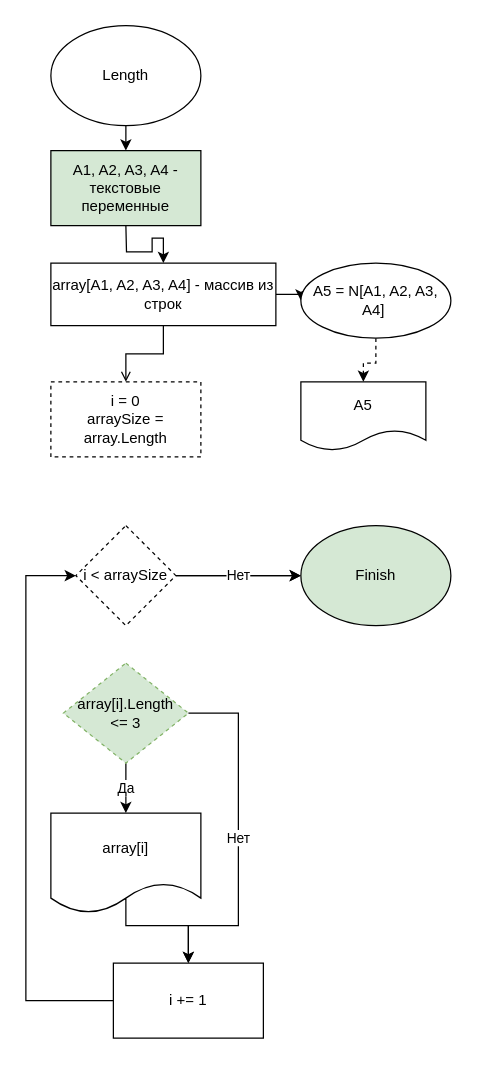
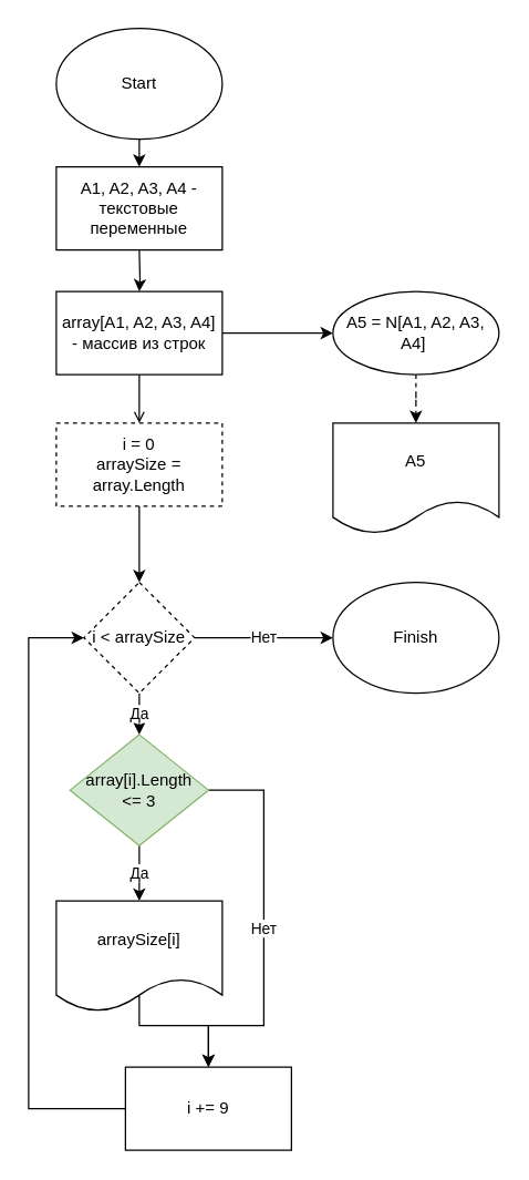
- <mxCell id="8" value="Length" style="ellipse;whiteSpace=wrap;html=1;" parent="1" vertex="1"><mxGeometry x="40" y="20" width="120" height="80" as="geometry" /></mxCell>
+ <mxCell id="8" value="Start" style="ellipse;whiteSpace=wrap;html=1;" parent="1" vertex="1"><mxGeometry x="40" y="20" width="120" height="80" as="geometry" /></mxCell>
- <mxCell id="3" value="A1, A2, A3, A4 - текстовые переменные" style="rounded=0;whiteSpace=wrap;html=1;fillColor=#d5e8d4;" parent="1" vertex="1"><mxGeometry x="40" y="120" width="120" height="60" as="geometry" /></mxCell>
+ <mxCell id="3" value="A1, A2, A3, A4 - текстовые переменные" style="rounded=0;whiteSpace=wrap;html=1;" parent="1" vertex="1"><mxGeometry x="40" y="120" width="120" height="60" as="geometry" /></mxCell>
- <mxCell id="7" value="array[A1, A2, A3, A4] - массив из строк" style="rounded=0;whiteSpace=wrap;html=1;" parent="1" vertex="1"><mxGeometry x="40" y="210" width="180" height="50" as="geometry" /></mxCell>
+ <mxCell id="7" value="array[A1, A2, A3, A4] - массив из строк" style="rounded=0;whiteSpace=wrap;html=1;" parent="1" vertex="1"><mxGeometry x="40" y="210" width="120" height="60" as="geometry" /></mxCell>
- <mxCell id="21" value="A5" style="shape=document;whiteSpace=wrap;html=1;boundedLbl=1;" vertex="1" parent="1"><mxGeometry x="240" y="305" width="100" height="55" as="geometry" /></mxCell>
+ <mxCell id="21" value="A5" style="shape=document;whiteSpace=wrap;html=1;boundedLbl=1;" vertex="1" parent="1"><mxGeometry x="240" y="305" width="120" height="80" as="geometry" /></mxCell>
+ <mxCell id="22" value="" style="edgeStyle=orthogonalEdgeStyle;rounded=0;orthogonalLoop=1;jettySize=auto;html=1;" edge="1" parent="1" source="23" target="13"><mxGeometry relative="1" as="geometry" /></mxCell>
- <mxCell id="11" value="Да" style="edgeStyle=orthogonalEdgeStyle;rounded=0;orthogonalLoop=1;jettySize=auto;html=1;" parent="1" source="13" target="20" edge="1"><mxGeometry relative="1" as="geometry" /></mxCell>
+ <mxCell id="11" value="Да" style="edgeStyle=orthogonalEdgeStyle;rounded=0;orthogonalLoop=1;jettySize=auto;html=1;" parent="1" source="13" target="16" edge="1"><mxGeometry relative="1" as="geometry" /></mxCell>
- <mxCell id="20" value="Finish" style="ellipse;whiteSpace=wrap;html=1;fillColor=#d5e8d4;" parent="1" vertex="1"><mxGeometry x="240" y="420" width="120" height="80" as="geometry" /></mxCell>
+ <mxCell id="20" value="Finish" style="ellipse;whiteSpace=wrap;html=1;" parent="1" vertex="1"><mxGeometry x="240" y="420" width="120" height="80" as="geometry" /></mxCell>
- <mxCell id="16" value="array[i].Length &lt;br&gt;&amp;lt;= 3" style="rhombus;whiteSpace=wrap;html=1;fillColor=#d5e8d4;strokeColor=#82b366;dashed=1;" parent="1" vertex="1"><mxGeometry x="50" y="530" width="100" height="80" as="geometry" /></mxCell>
+ <mxCell id="16" value="array[i].Length &lt;br&gt;&amp;lt;= 3" style="rhombus;whiteSpace=wrap;html=1;fillColor=#d5e8d4;strokeColor=#82b366;" parent="1" vertex="1"><mxGeometry x="50" y="530" width="100" height="80" as="geometry" /></mxCell>
- <mxCell id="24" value="array[i]" style="shape=document;whiteSpace=wrap;html=1;boundedLbl=1;" vertex="1" parent="1"><mxGeometry x="40" y="650" width="120" height="80" as="geometry" /></mxCell>
+ <mxCell id="24" value="arraySize[i]" style="shape=document;whiteSpace=wrap;html=1;boundedLbl=1;" vertex="1" parent="1"><mxGeometry x="40" y="650" width="120" height="80" as="geometry" /></mxCell>
- <mxCell id="19" value="i += 1" style="rounded=0;whiteSpace=wrap;html=1;" parent="1" vertex="1"><mxGeometry x="90" y="770" width="120" height="60" as="geometry" /></mxCell>
+ <mxCell id="19" value="i += 9" style="rounded=0;whiteSpace=wrap;html=1;" parent="1" vertex="1"><mxGeometry x="90" y="770" width="120" height="60" as="geometry" /></mxCell>
